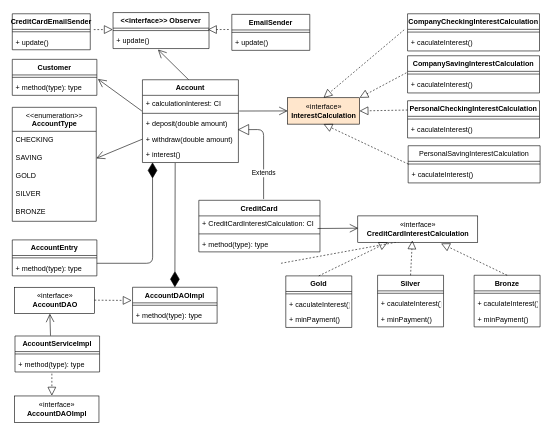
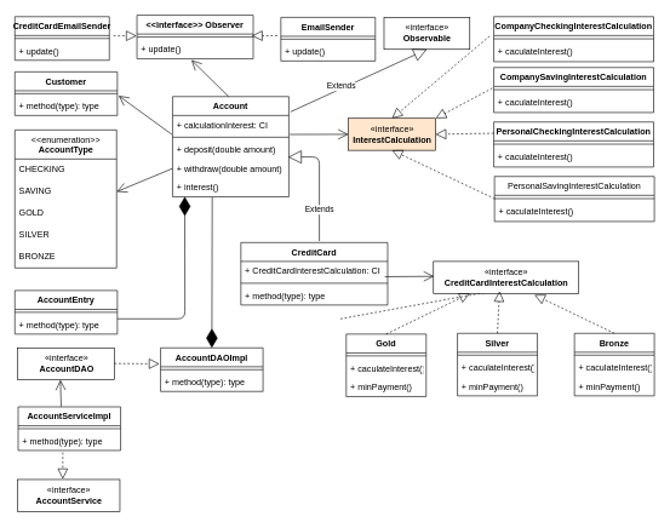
+ <mxCell id="71" value="«interface»&lt;br&gt;&lt;b&gt;Observable&lt;/b&gt;" style="html=1;" vertex="1" parent="1"><mxGeometry x="528" y="23" width="118" height="44" as="geometry" /></mxCell>
+ <mxCell id="72" value="Extends" style="endArrow=block;endSize=16;endFill=0;html=1;entryX=0.5;entryY=1;entryDx=0;entryDy=0;exitX=1.015;exitY=0.152;exitDx=0;exitDy=0;exitPerimeter=0;" edge="1" parent="1" source="40" target="71"><mxGeometry x="-0.246" y="3" width="160" relative="1" as="geometry"><mxPoint x="499" y="218" as="sourcePoint" /><mxPoint x="659" y="218" as="targetPoint" /><Array as="points" /><mxPoint as="offset" /></mxGeometry></mxCell>
- <mxCell id="84" value="«interface»&lt;br&gt;&lt;b&gt;AccountDAOImpl&lt;/b&gt;" style="html=1;" vertex="1" parent="1"><mxGeometry x="24" y="659.22" width="140.5" height="44" as="geometry" /></mxCell>
+ <mxCell id="84" value="«interface»&lt;br&gt;&lt;b&gt;AccountService&lt;/b&gt;" style="html=1;" vertex="1" parent="1"><mxGeometry x="24" y="659.22" width="140.5" height="44" as="geometry" /></mxCell>
